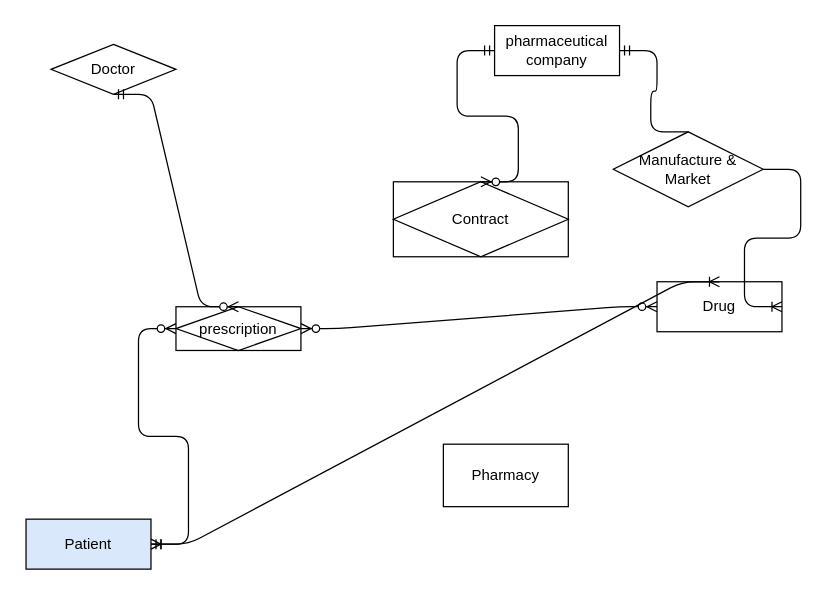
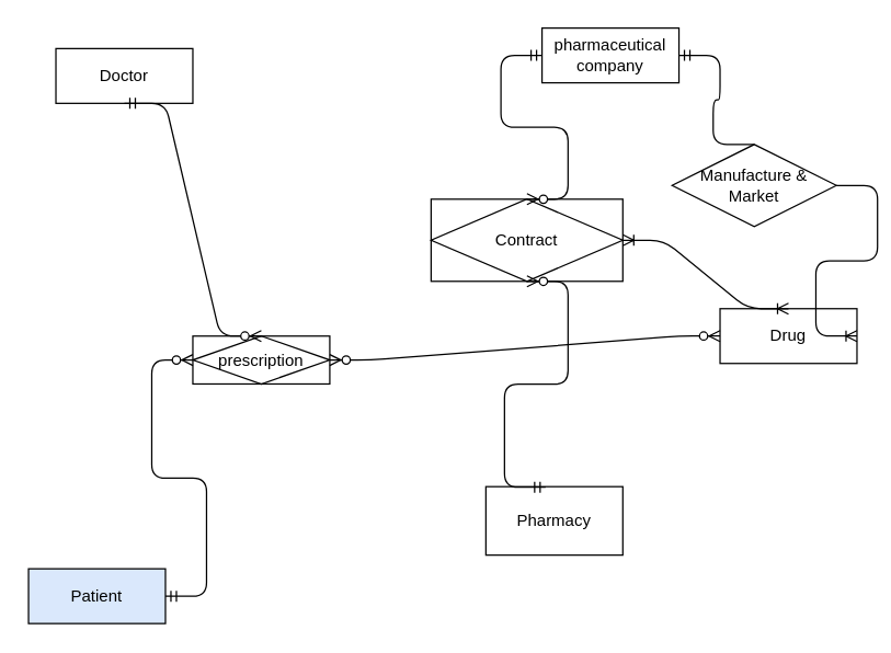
- <mxCell id="3" value="Doctor" style="rhombus;whiteSpace=wrap;html=1;align=center;" parent="1" vertex="1"><mxGeometry x="40" y="35" width="100" height="40" as="geometry" /></mxCell>
+ <mxCell id="3" value="Doctor" style="whiteSpace=wrap;html=1;align=center;" parent="1" vertex="1"><mxGeometry x="40" y="35" width="100" height="40" as="geometry" /></mxCell>
+ <mxCell id="15" value="" style="edgeStyle=entityRelationEdgeStyle;fontSize=12;html=1;endArrow=ERzeroToMany;startArrow=ERmandOne;exitX=0.436;exitY=0.008;exitDx=0;exitDy=0;exitPerimeter=0;entryX=0.5;entryY=1;entryDx=0;entryDy=0;" parent="1" source="4" target="14" edge="1"><mxGeometry width="100" height="100" relative="1" as="geometry"><mxPoint x="350" y="285" as="sourcePoint" /><mxPoint x="450" y="185" as="targetPoint" /></mxGeometry></mxCell>
- <mxCell id="17" value="" style="edgeStyle=entityRelationEdgeStyle;fontSize=12;html=1;endArrow=ERoneToMany;startArrow=ERoneToMany;exitX=0.5;exitY=0;exitDx=0;exitDy=0;" parent="1" source="5" target="2" edge="1"><mxGeometry width="100" height="100" relative="1" as="geometry"><mxPoint x="350" y="285" as="sourcePoint" /><mxPoint x="450" y="185" as="targetPoint" /></mxGeometry></mxCell>
+ <mxCell id="17" value="" style="edgeStyle=entityRelationEdgeStyle;fontSize=12;html=1;endArrow=ERoneToMany;startArrow=ERoneToMany;exitX=0.5;exitY=0;exitDx=0;exitDy=0;entryX=1;entryY=0.5;entryDx=0;entryDy=0;" parent="1" source="5" target="14" edge="1"><mxGeometry width="100" height="100" relative="1" as="geometry"><mxPoint x="350" y="285" as="sourcePoint" /><mxPoint x="450" y="185" as="targetPoint" /></mxGeometry></mxCell>
